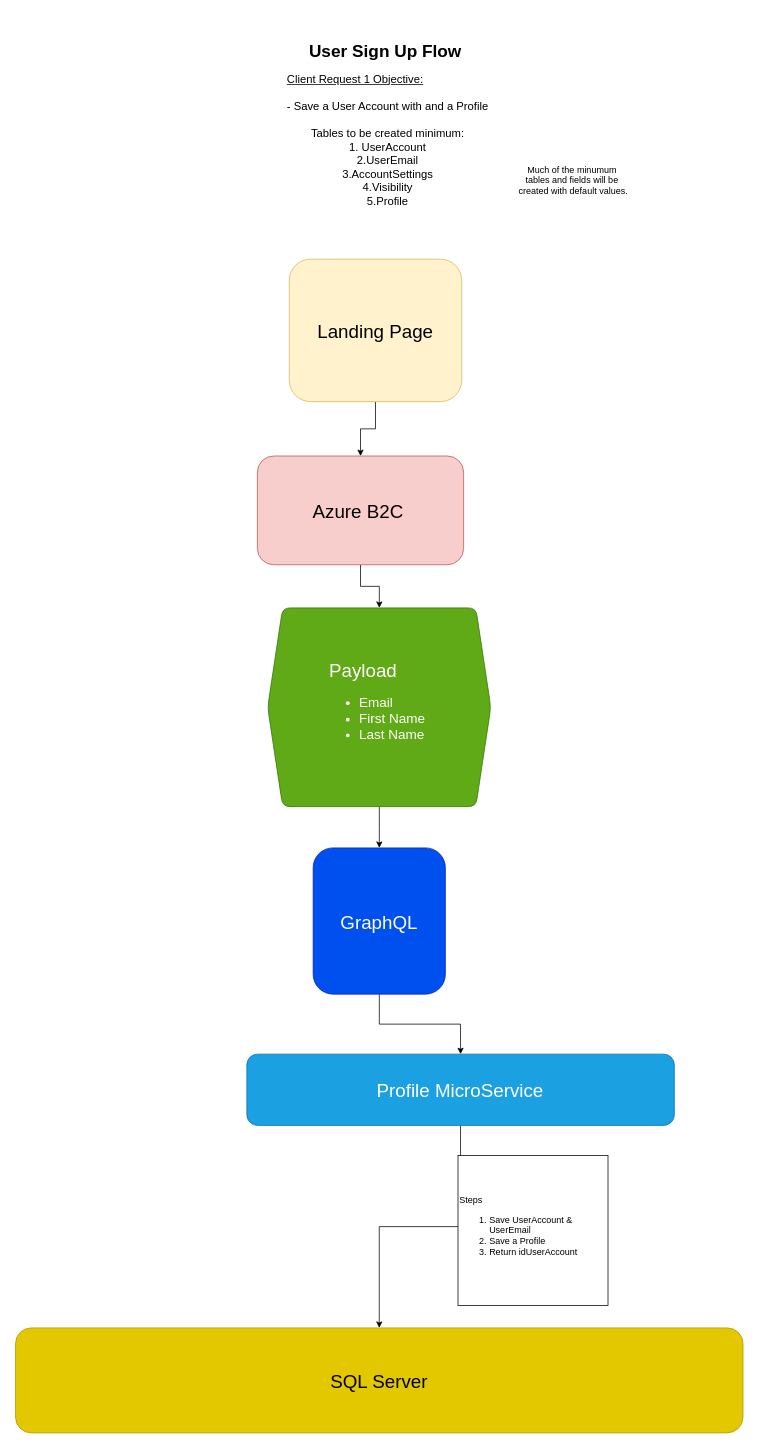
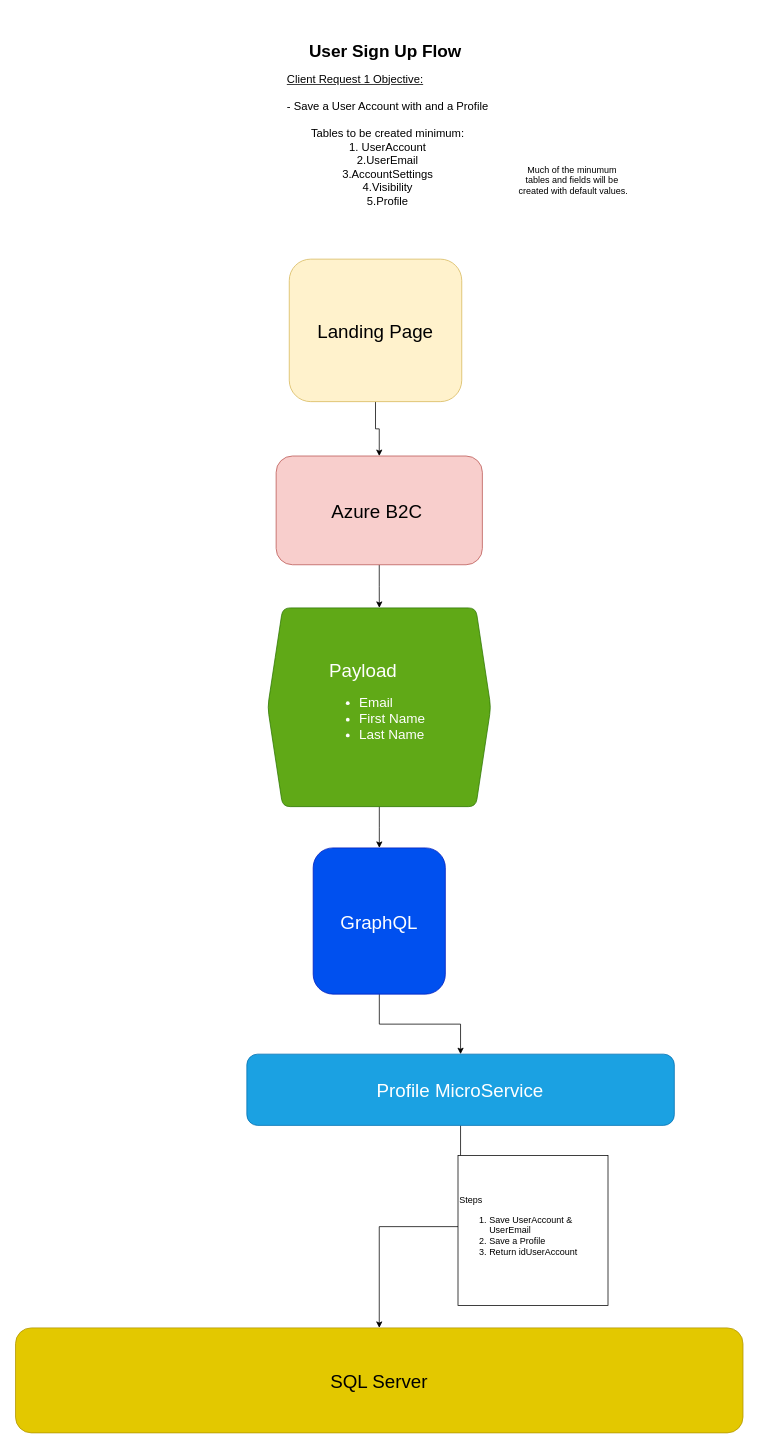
- <mxCell id="5" value="&lt;font style=&quot;font-size: 25px&quot;&gt;Azure B2C&amp;nbsp;&lt;/font&gt;" style="whiteSpace=wrap;html=1;rounded=1;fillColor=#f8cecc;strokeColor=#b85450;" vertex="1" parent="1"><mxGeometry x="342.5" y="607.5" width="275" height="145" as="geometry" /></mxCell>
+ <mxCell id="5" value="&lt;font style=&quot;font-size: 25px&quot;&gt;Azure B2C&amp;nbsp;&lt;/font&gt;" style="whiteSpace=wrap;html=1;rounded=1;fillColor=#f8cecc;strokeColor=#b85450;" vertex="1" parent="1"><mxGeometry x="367.5" y="607.5" width="275" height="145" as="geometry" /></mxCell>
